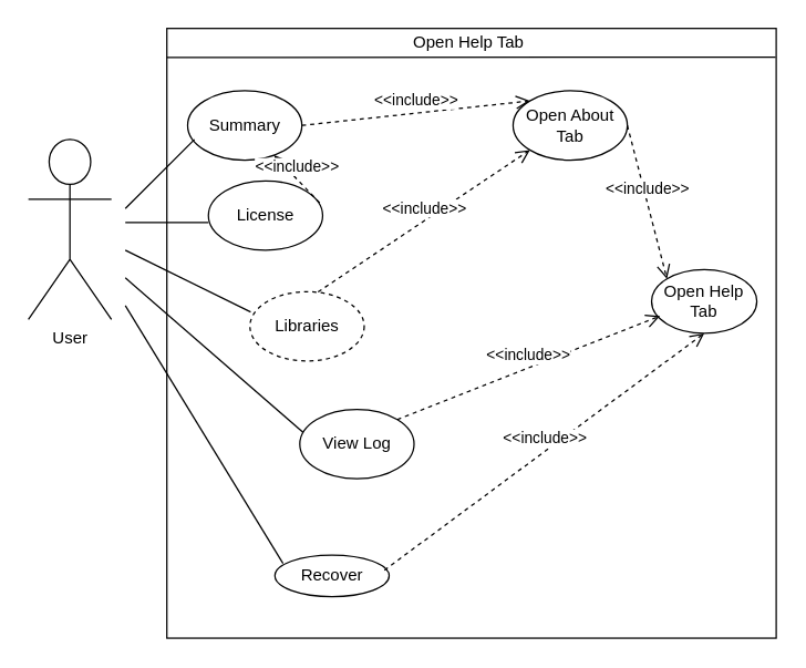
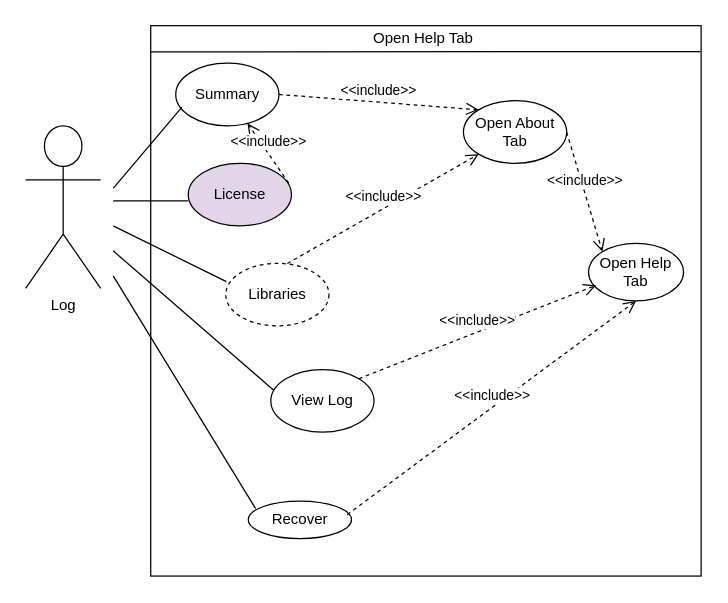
- <mxCell id="7" value="Summary" style="ellipse;whiteSpace=wrap;html=1;" vertex="1" parent="1"><mxGeometry x="135" y="65" width="82.5" height="50" as="geometry" /></mxCell>
+ <mxCell id="7" value="Summary" style="ellipse;whiteSpace=wrap;html=1;" vertex="1" parent="1"><mxGeometry x="140" y="50" width="82.5" height="50" as="geometry" /></mxCell>
- <mxCell id="4" value="&lt;span id=&quot;docs-internal-guid-c738562c-7fff-5edc-9bc7-4c41048c27a1&quot;&gt;&lt;span style=&quot;background-color: transparent; font-variant-numeric: normal; font-variant-east-asian: normal; vertical-align: baseline;&quot;&gt;&lt;font style=&quot;font-size: 12px;&quot;&gt;Open About Tab&lt;/font&gt;&lt;/span&gt;&lt;/span&gt;" style="ellipse;whiteSpace=wrap;html=1;" vertex="1" parent="1"><mxGeometry x="370" y="65" width="82.5" height="50" as="geometry" /></mxCell>
+ <mxCell id="4" value="&lt;span id=&quot;docs-internal-guid-c738562c-7fff-5edc-9bc7-4c41048c27a1&quot;&gt;&lt;span style=&quot;background-color: transparent; font-variant-numeric: normal; font-variant-east-asian: normal; vertical-align: baseline;&quot;&gt;&lt;font style=&quot;font-size: 12px;&quot;&gt;Open About Tab&lt;/font&gt;&lt;/span&gt;&lt;/span&gt;" style="ellipse;whiteSpace=wrap;html=1;" vertex="1" parent="1"><mxGeometry x="370" y="80" width="82.5" height="50" as="geometry" /></mxCell>
- <mxCell id="5" value="License" style="ellipse;whiteSpace=wrap;html=1;" vertex="1" parent="1"><mxGeometry x="150" y="130" width="82.5" height="50" as="geometry" /></mxCell>
+ <mxCell id="5" value="License" style="ellipse;whiteSpace=wrap;html=1;fillColor=#e1d5e7;" vertex="1" parent="1"><mxGeometry x="150" y="130" width="82.5" height="50" as="geometry" /></mxCell>
- <mxCell id="3" value="User" style="shape=umlActor;verticalLabelPosition=bottom;verticalAlign=top;html=1;outlineConnect=0;" vertex="1" parent="1"><mxGeometry x="20" y="100" width="60" height="130" as="geometry" /></mxCell>
+ <mxCell id="3" value="Log" style="shape=umlActor;verticalLabelPosition=bottom;verticalAlign=top;html=1;outlineConnect=0;" vertex="1" parent="1"><mxGeometry x="20" y="100" width="60" height="130" as="geometry" /></mxCell>
